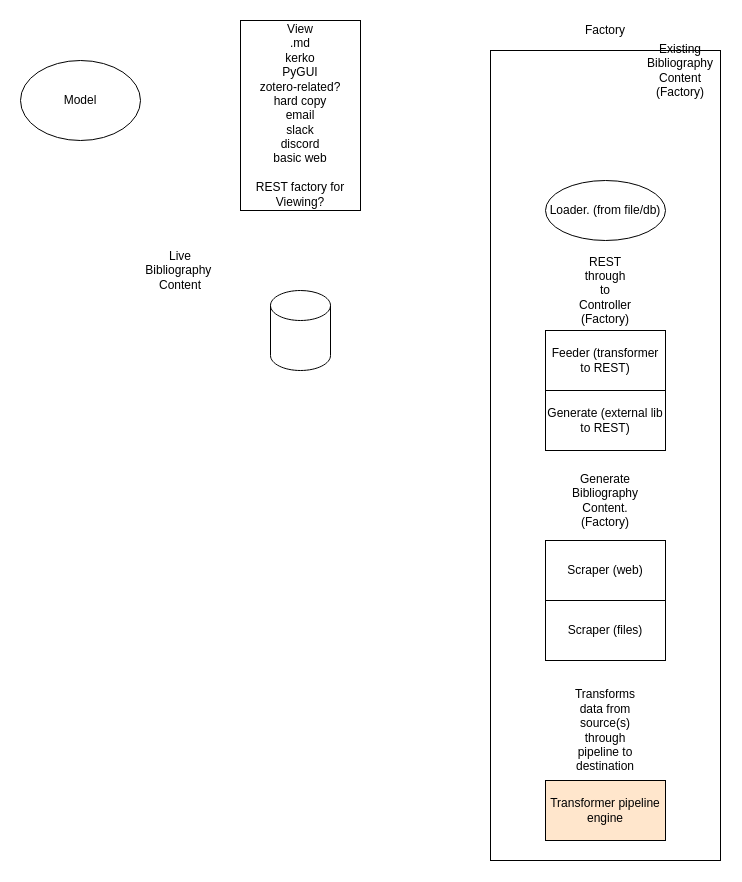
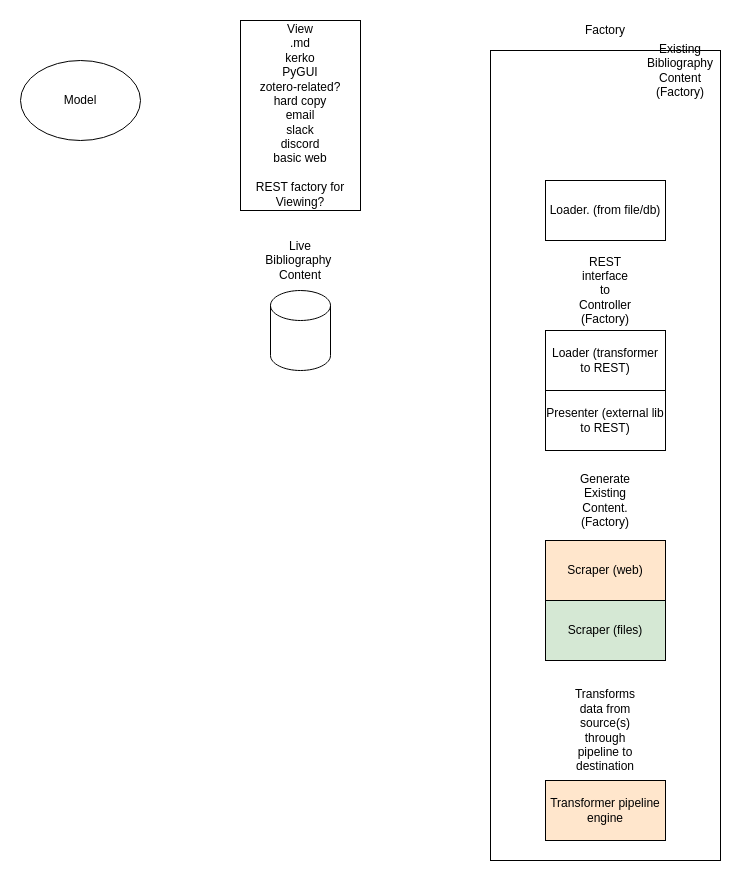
- <mxCell id="7" value="Loader. (from file/db)" style="ellipse;whiteSpace=wrap;html=1;" parent="1" vertex="1"><mxGeometry x="545" y="180" width="120" height="60" as="geometry" /></mxCell>
+ <mxCell id="7" value="Loader. (from file/db)" style="rounded=0;whiteSpace=wrap;html=1;" parent="1" vertex="1"><mxGeometry x="545" y="180" width="120" height="60" as="geometry" /></mxCell>
- <mxCell id="16" value="Live Bibliography&amp;nbsp;&lt;br&gt;Content" style="text;html=1;strokeColor=none;fillColor=none;align=center;verticalAlign=middle;whiteSpace=wrap;rounded=0;" vertex="1" parent="1"><mxGeometry x="160" y="260" width="40" height="20" as="geometry" /></mxCell>
+ <mxCell id="16" value="Live Bibliography&amp;nbsp;&lt;br&gt;Content" style="text;html=1;strokeColor=none;fillColor=none;align=center;verticalAlign=middle;whiteSpace=wrap;rounded=0;" vertex="1" parent="1"><mxGeometry x="280" y="250" width="40" height="20" as="geometry" /></mxCell>
- <mxCell id="13" value="REST through to Controller (Factory)" style="text;html=1;strokeColor=none;fillColor=none;align=center;verticalAlign=middle;whiteSpace=wrap;rounded=0;" vertex="1" parent="1"><mxGeometry x="585" y="280" width="40" height="20" as="geometry" /></mxCell>
+ <mxCell id="13" value="REST interface to Controller (Factory)" style="text;html=1;strokeColor=none;fillColor=none;align=center;verticalAlign=middle;whiteSpace=wrap;rounded=0;" vertex="1" parent="1"><mxGeometry x="585" y="280" width="40" height="20" as="geometry" /></mxCell>
- <mxCell id="6" value="Feeder (transformer to REST)" style="rounded=0;whiteSpace=wrap;html=1;" parent="1" vertex="1"><mxGeometry x="545" y="330" width="120" height="60" as="geometry" /></mxCell>
+ <mxCell id="6" value="Loader (transformer to REST)" style="rounded=0;whiteSpace=wrap;html=1;" parent="1" vertex="1"><mxGeometry x="545" y="330" width="120" height="60" as="geometry" /></mxCell>
- <mxCell id="3" value="Generate (external lib to REST)" style="rounded=0;whiteSpace=wrap;html=1;" parent="1" vertex="1"><mxGeometry x="545" y="390" width="120" height="60" as="geometry" /></mxCell>
+ <mxCell id="3" value="Presenter (external lib to REST)" style="rounded=0;whiteSpace=wrap;html=1;" parent="1" vertex="1"><mxGeometry x="545" y="390" width="120" height="60" as="geometry" /></mxCell>
- <mxCell id="11" value="Generate&lt;br&gt;Bibliography&lt;br&gt;Content. (Factory)" style="text;html=1;strokeColor=none;fillColor=none;align=center;verticalAlign=middle;whiteSpace=wrap;rounded=0;" vertex="1" parent="1"><mxGeometry x="585" y="490" width="40" height="20" as="geometry" /></mxCell>
+ <mxCell id="11" value="Generate&lt;br&gt;Existing&lt;br&gt;Content. (Factory)" style="text;html=1;strokeColor=none;fillColor=none;align=center;verticalAlign=middle;whiteSpace=wrap;rounded=0;" vertex="1" parent="1"><mxGeometry x="585" y="490" width="40" height="20" as="geometry" /></mxCell>
- <mxCell id="2" value="Scraper (web)" style="rounded=0;whiteSpace=wrap;html=1;" parent="1" vertex="1"><mxGeometry x="545" y="540" width="120" height="60" as="geometry" /></mxCell>
+ <mxCell id="2" value="Scraper (web)" style="rounded=0;whiteSpace=wrap;html=1;fillColor=#ffe6cc;" parent="1" vertex="1"><mxGeometry x="545" y="540" width="120" height="60" as="geometry" /></mxCell>
- <mxCell id="8" value="Scraper (files)" style="rounded=0;whiteSpace=wrap;html=1;" parent="1" vertex="1"><mxGeometry x="545" y="600" width="120" height="60" as="geometry" /></mxCell>
+ <mxCell id="8" value="Scraper (files)" style="rounded=0;whiteSpace=wrap;html=1;fillColor=#d5e8d4;" parent="1" vertex="1"><mxGeometry x="545" y="600" width="120" height="60" as="geometry" /></mxCell>
